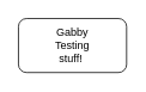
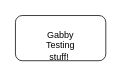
- <mxCell id="3" value="Gabby Testing stuff!&amp;nbsp;" style="text;html=1;strokeColor=none;fillColor=none;align=center;verticalAlign=middle;whiteSpace=wrap;rounded=0;" parent="1" vertex="1"><mxGeometry x="60" y="40" width="40" height="20" as="geometry" /></mxCell>
+ <mxCell id="3" value="Gabby Testing stuff!&amp;nbsp;" style="text;html=1;strokeColor=none;fillColor=none;align=center;verticalAlign=middle;whiteSpace=wrap;rounded=0;" parent="1" vertex="1"><mxGeometry x="60" y="50" width="40" height="20" as="geometry" /></mxCell>
